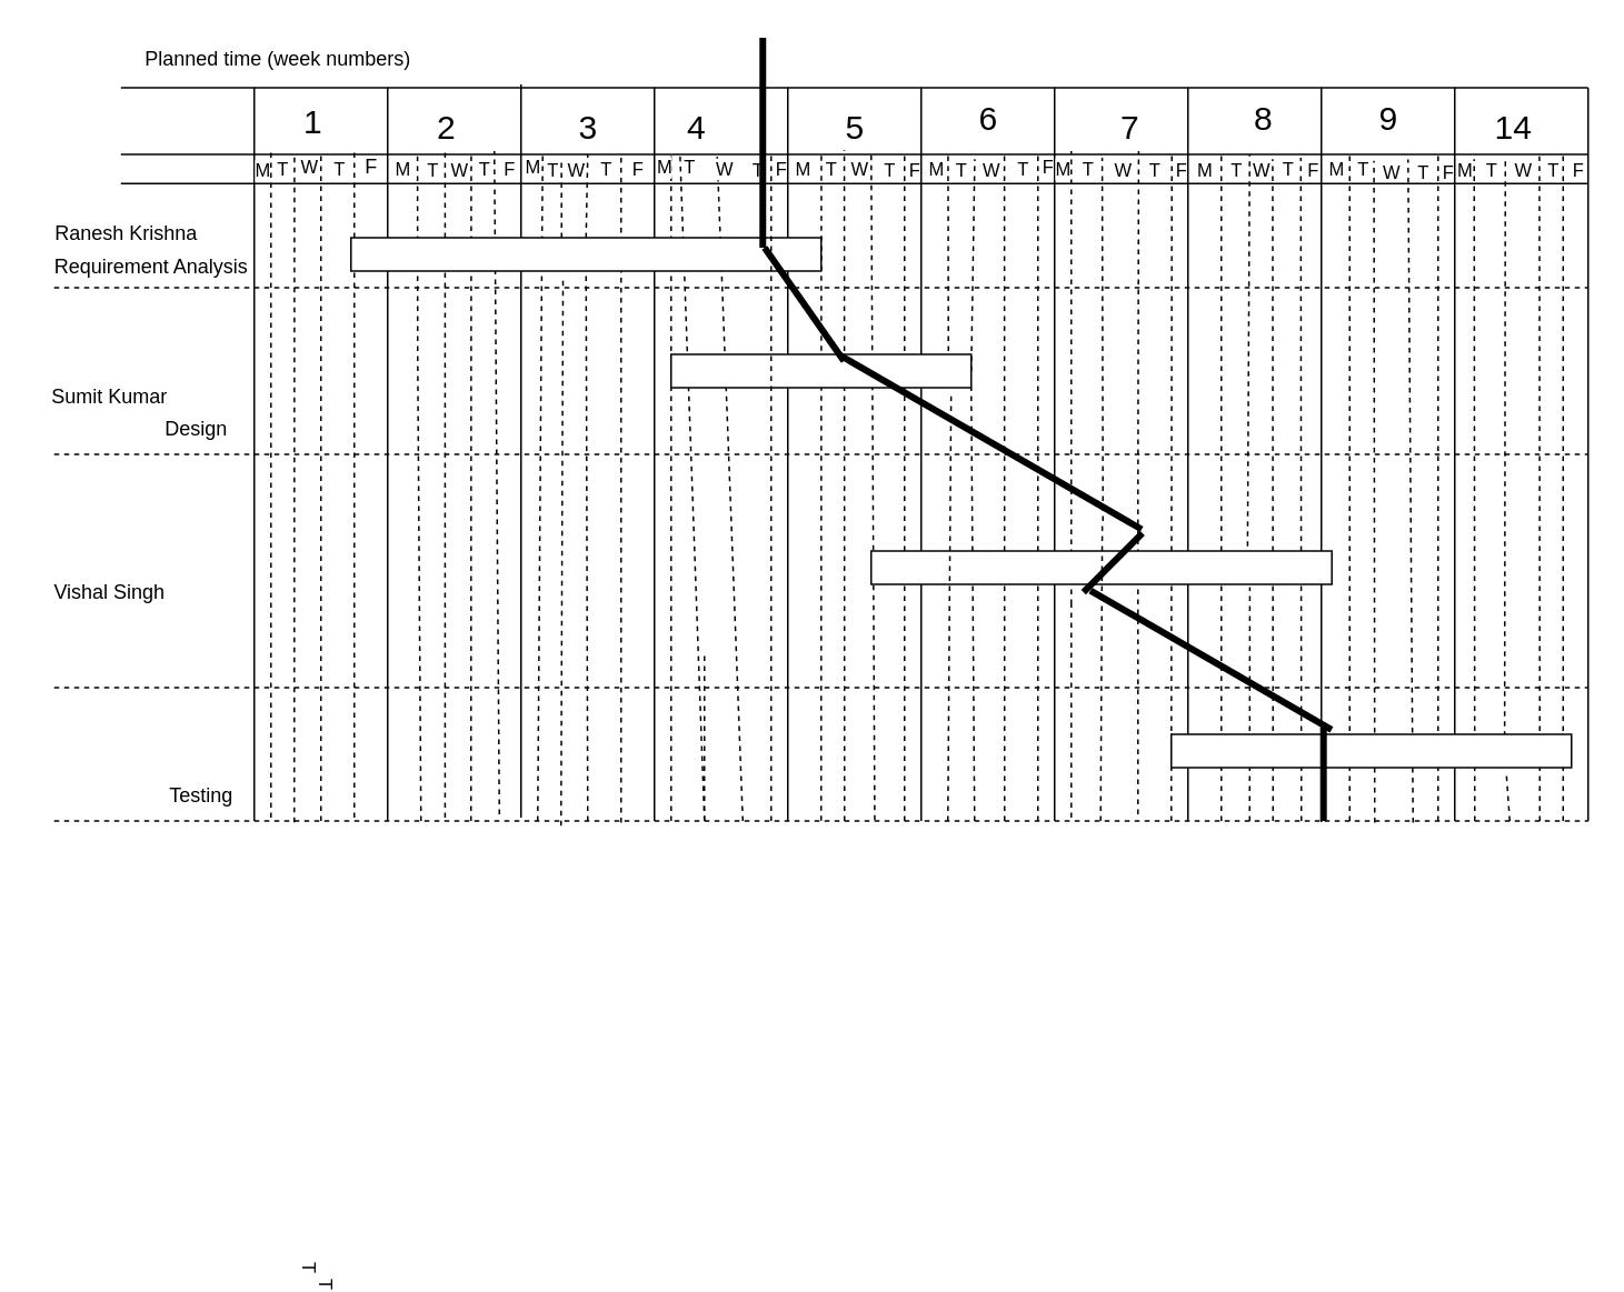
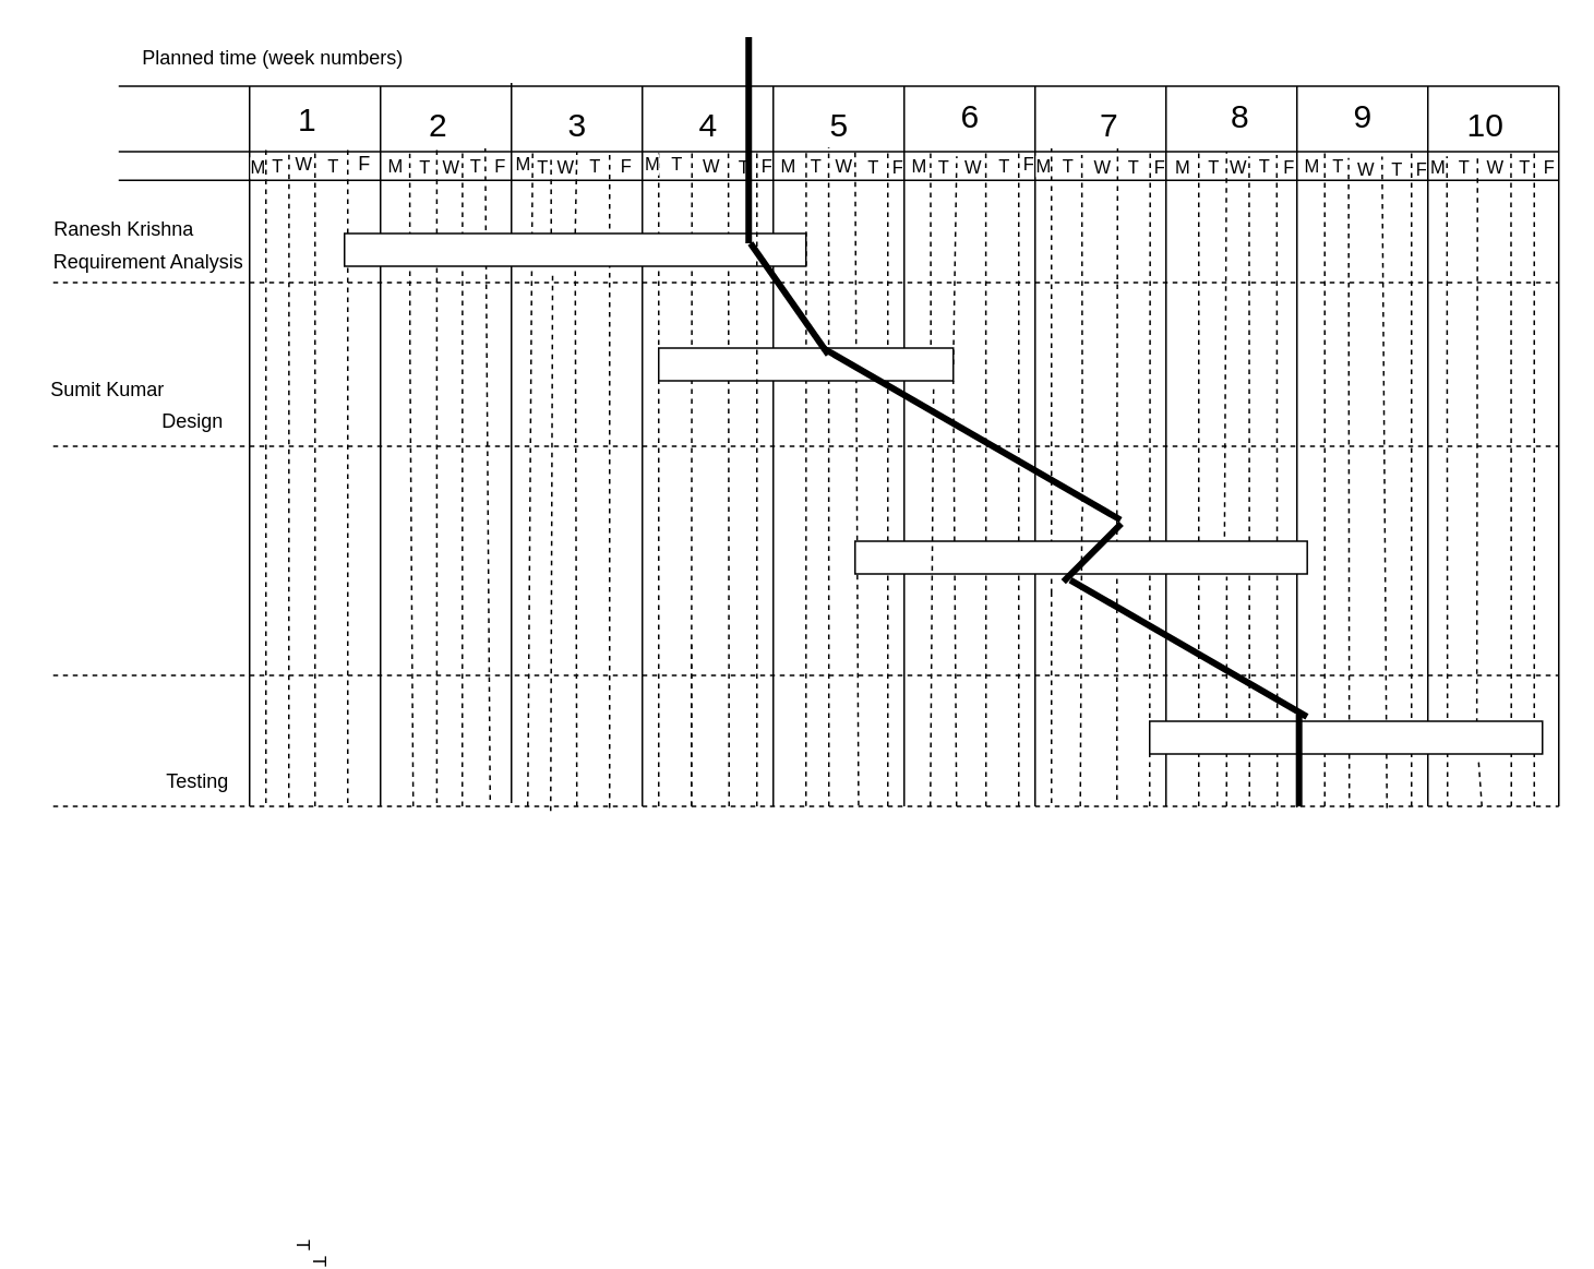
- <mxCell id="23" value="&lt;font style=&quot;font-size: 20px;&quot;&gt;4&lt;/font&gt;" style="text;html=1;align=center;verticalAlign=middle;resizable=0;points=[];autosize=1;strokeColor=none;fillColor=none;" parent="1" vertex="1"><mxGeometry x="402" y="55" width="30" height="40" as="geometry" /></mxCell>
+ <mxCell id="23" value="&lt;font style=&quot;font-size: 20px;&quot;&gt;4&lt;/font&gt;" style="text;html=1;align=center;verticalAlign=middle;resizable=0;points=[];autosize=1;strokeColor=none;fillColor=none;" parent="1" vertex="1"><mxGeometry x="417" y="55" width="30" height="40" as="geometry" /></mxCell>
- <mxCell id="31" value="&lt;font style=&quot;font-size: 20px;&quot;&gt;14&lt;/font&gt;" style="text;html=1;align=center;verticalAlign=middle;resizable=0;points=[];autosize=1;strokeColor=none;fillColor=none;" parent="1" vertex="1"><mxGeometry x="882" y="55" width="50" height="40" as="geometry" /></mxCell>
+ <mxCell id="31" value="&lt;font style=&quot;font-size: 20px;&quot;&gt;10&lt;/font&gt;" style="text;html=1;align=center;verticalAlign=middle;resizable=0;points=[];autosize=1;strokeColor=none;fillColor=none;" parent="1" vertex="1"><mxGeometry x="882" y="55" width="50" height="40" as="geometry" /></mxCell>
- <mxCell id="120" value="Vishal Singh" style="text;html=1;align=center;verticalAlign=middle;resizable=0;points=[];autosize=1;strokeColor=none;fillColor=none;" parent="1" vertex="1"><mxGeometry x="20" y="339.5" width="90" height="30" as="geometry" /></mxCell>
